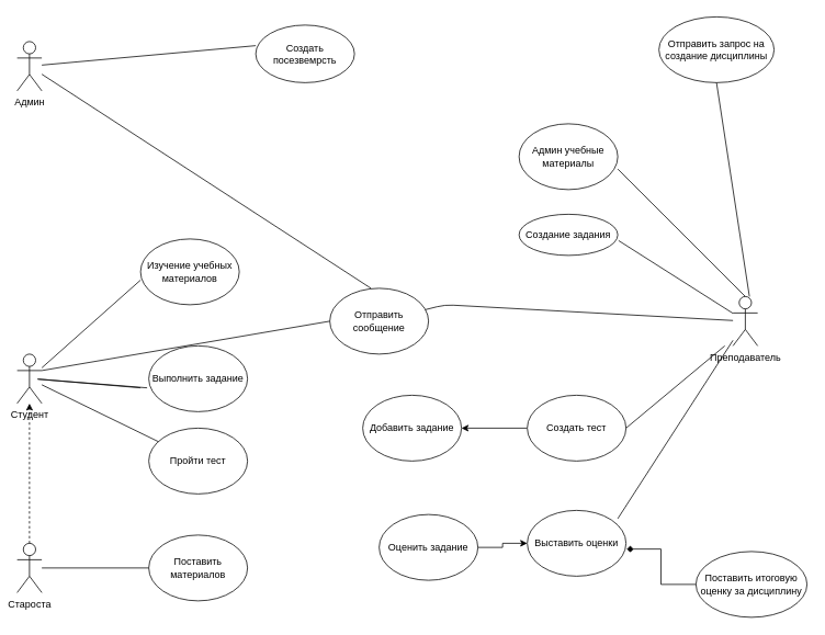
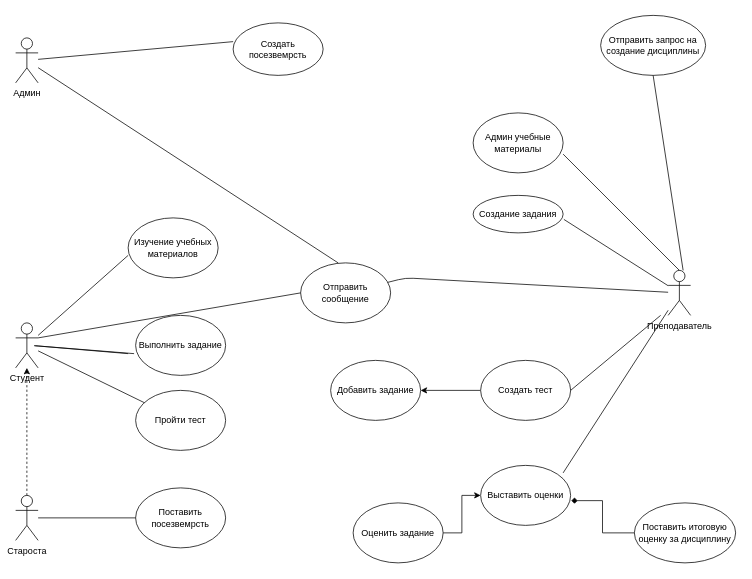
- <mxCell id="28" value="Оценить задание" style="ellipse;whiteSpace=wrap;html=1;" vertex="1" parent="1"><mxGeometry x="460" y="625" width="120" height="80" as="geometry" /></mxCell>
+ <mxCell id="28" value="Оценить задание" style="ellipse;whiteSpace=wrap;html=1;" vertex="1" parent="1"><mxGeometry x="470" y="670" width="120" height="80" as="geometry" /></mxCell>
- <mxCell id="9" value="Поставить материалов" style="ellipse;whiteSpace=wrap;html=1;" vertex="1" parent="1"><mxGeometry x="180" y="650" width="120" height="80" as="geometry" /></mxCell>
+ <mxCell id="9" value="Поставить посезвемрсть" style="ellipse;whiteSpace=wrap;html=1;" vertex="1" parent="1"><mxGeometry x="180" y="650" width="120" height="80" as="geometry" /></mxCell>
